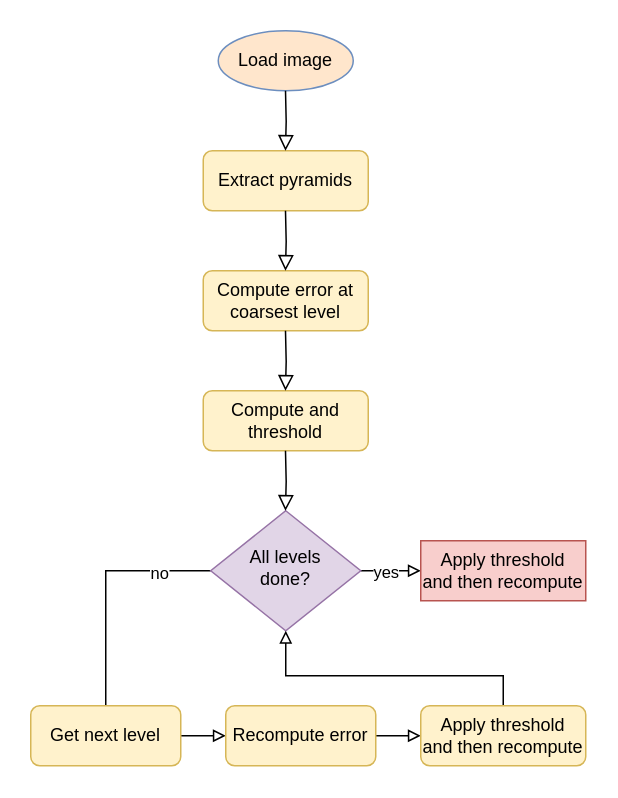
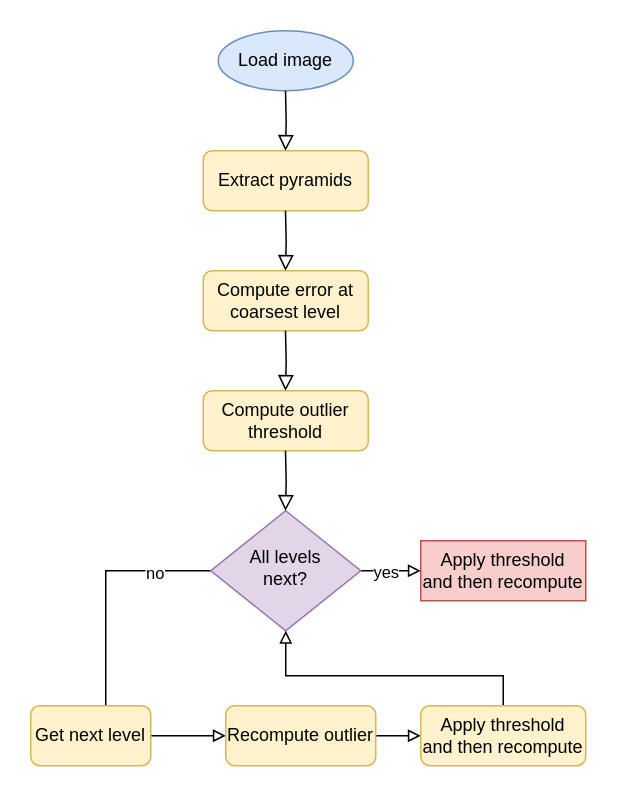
- <mxCell id="2" value="Load image" style="ellipse;whiteSpace=wrap;html=1;fillColor=#ffe6cc;strokeColor=#6c8ebf;" vertex="1" parent="1"><mxGeometry x="145" y="20" width="90" height="40" as="geometry" /></mxCell>
+ <mxCell id="2" value="Load image" style="ellipse;whiteSpace=wrap;html=1;fillColor=#dae8fc;strokeColor=#6c8ebf;" vertex="1" parent="1"><mxGeometry x="145" y="20" width="90" height="40" as="geometry" /></mxCell>
- <mxCell id="6" value="Compute and threshold" style="rounded=1;whiteSpace=wrap;html=1;fontSize=12;glass=0;strokeWidth=1;shadow=0;fillColor=#fff2cc;strokeColor=#d6b656;" vertex="1" parent="1"><mxGeometry x="135" y="260" width="110" height="40" as="geometry" /></mxCell>
+ <mxCell id="6" value="Compute outlier threshold" style="rounded=1;whiteSpace=wrap;html=1;fontSize=12;glass=0;strokeWidth=1;shadow=0;fillColor=#fff2cc;strokeColor=#d6b656;" vertex="1" parent="1"><mxGeometry x="135" y="260" width="110" height="40" as="geometry" /></mxCell>
- <mxCell id="11" value="All levels&lt;br&gt;done?" style="rhombus;whiteSpace=wrap;html=1;shadow=0;fontFamily=Helvetica;fontSize=12;align=center;strokeWidth=1;spacing=6;spacingTop=-4;fillColor=#e1d5e7;strokeColor=#9673a6;" vertex="1" parent="1"><mxGeometry x="140" y="340" width="100" height="80" as="geometry" /></mxCell>
+ <mxCell id="11" value="All levels&lt;br&gt;next?" style="rhombus;whiteSpace=wrap;html=1;shadow=0;fontFamily=Helvetica;fontSize=12;align=center;strokeWidth=1;spacing=6;spacingTop=-4;fillColor=#e1d5e7;strokeColor=#9673a6;" vertex="1" parent="1"><mxGeometry x="140" y="340" width="100" height="80" as="geometry" /></mxCell>
- <mxCell id="16" value="Get next level" style="rounded=1;whiteSpace=wrap;html=1;fontSize=12;glass=0;strokeWidth=1;shadow=0;fillColor=#fff2cc;strokeColor=#d6b656;" vertex="1" parent="1"><mxGeometry x="20" y="470" width="100" height="40" as="geometry" /></mxCell>
+ <mxCell id="16" value="Get next level" style="rounded=1;whiteSpace=wrap;html=1;fontSize=12;glass=0;strokeWidth=1;shadow=0;fillColor=#fff2cc;strokeColor=#d6b656;" vertex="1" parent="1"><mxGeometry x="20" y="470" width="80" height="40" as="geometry" /></mxCell>
- <mxCell id="18" value="Recompute error" style="rounded=1;whiteSpace=wrap;html=1;fontSize=12;glass=0;strokeWidth=1;shadow=0;fillColor=#fff2cc;strokeColor=#d6b656;" vertex="1" parent="1"><mxGeometry x="150" y="470" width="100" height="40" as="geometry" /></mxCell>
+ <mxCell id="18" value="Recompute outlier" style="rounded=1;whiteSpace=wrap;html=1;fontSize=12;glass=0;strokeWidth=1;shadow=0;fillColor=#fff2cc;strokeColor=#d6b656;" vertex="1" parent="1"><mxGeometry x="150" y="470" width="100" height="40" as="geometry" /></mxCell>
